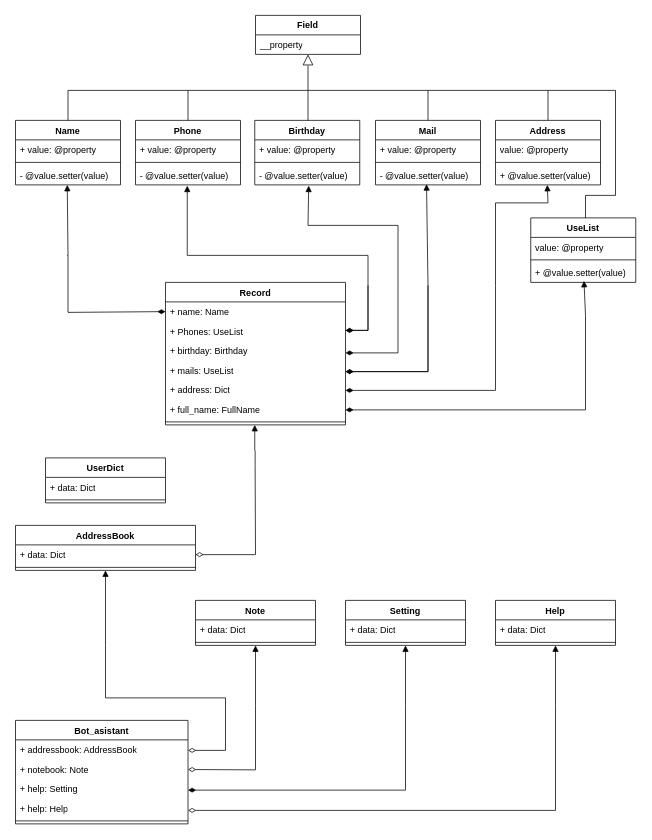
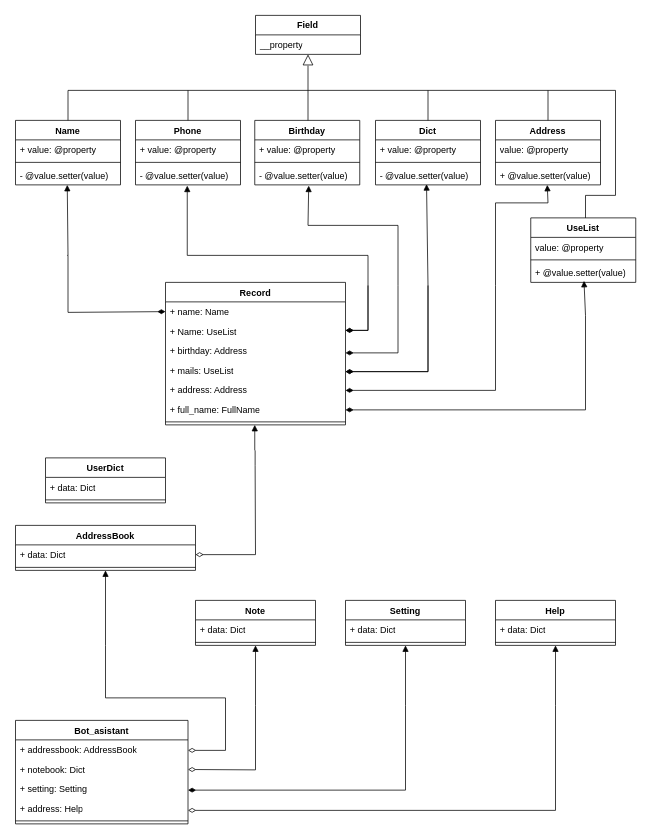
- <mxCell id="16" value="Mail" style="swimlane;fontStyle=1;align=center;verticalAlign=top;childLayout=stackLayout;horizontal=1;startSize=26;horizontalStack=0;resizeParent=1;resizeParentMax=0;resizeLast=0;collapsible=1;marginBottom=0;whiteSpace=wrap;html=1;" parent="1" vertex="1"><mxGeometry x="500" y="160" width="140" height="86" as="geometry" /></mxCell>
+ <mxCell id="16" value="Dict" style="swimlane;fontStyle=1;align=center;verticalAlign=top;childLayout=stackLayout;horizontal=1;startSize=26;horizontalStack=0;resizeParent=1;resizeParentMax=0;resizeLast=0;collapsible=1;marginBottom=0;whiteSpace=wrap;html=1;" parent="1" vertex="1"><mxGeometry x="500" y="160" width="140" height="86" as="geometry" /></mxCell>
- <mxCell id="30" value="+ Phones: UseList" style="text;strokeColor=none;fillColor=none;align=left;verticalAlign=top;spacingLeft=4;spacingRight=4;overflow=hidden;rotatable=0;points=[[0,0.5],[1,0.5]];portConstraint=eastwest;whiteSpace=wrap;html=1;" parent="28" vertex="1"><mxGeometry y="52" width="240" height="26" as="geometry" /></mxCell>
+ <mxCell id="30" value="+ Name: UseList" style="text;strokeColor=none;fillColor=none;align=left;verticalAlign=top;spacingLeft=4;spacingRight=4;overflow=hidden;rotatable=0;points=[[0,0.5],[1,0.5]];portConstraint=eastwest;whiteSpace=wrap;html=1;" parent="28" vertex="1"><mxGeometry y="52" width="240" height="26" as="geometry" /></mxCell>
- <mxCell id="31" value="+ birthday: Birthday" style="text;strokeColor=none;fillColor=none;align=left;verticalAlign=top;spacingLeft=4;spacingRight=4;overflow=hidden;rotatable=0;points=[[0,0.5],[1,0.5]];portConstraint=eastwest;whiteSpace=wrap;html=1;" parent="28" vertex="1"><mxGeometry y="78" width="240" height="26" as="geometry" /></mxCell>
+ <mxCell id="31" value="+ birthday: Address" style="text;strokeColor=none;fillColor=none;align=left;verticalAlign=top;spacingLeft=4;spacingRight=4;overflow=hidden;rotatable=0;points=[[0,0.5],[1,0.5]];portConstraint=eastwest;whiteSpace=wrap;html=1;" parent="28" vertex="1"><mxGeometry y="78" width="240" height="26" as="geometry" /></mxCell>
- <mxCell id="33" value="+ address: Dict" style="text;strokeColor=none;fillColor=none;align=left;verticalAlign=top;spacingLeft=4;spacingRight=4;overflow=hidden;rotatable=0;points=[[0,0.5],[1,0.5]];portConstraint=eastwest;whiteSpace=wrap;html=1;" parent="28" vertex="1"><mxGeometry y="130" width="240" height="26" as="geometry" /></mxCell>
+ <mxCell id="33" value="+ address: Address" style="text;strokeColor=none;fillColor=none;align=left;verticalAlign=top;spacingLeft=4;spacingRight=4;overflow=hidden;rotatable=0;points=[[0,0.5],[1,0.5]];portConstraint=eastwest;whiteSpace=wrap;html=1;" parent="28" vertex="1"><mxGeometry y="130" width="240" height="26" as="geometry" /></mxCell>
- <mxCell id="58" value="+ notebook: Note" style="text;strokeColor=none;fillColor=none;align=left;verticalAlign=top;spacingLeft=4;spacingRight=4;overflow=hidden;rotatable=0;points=[[0,0.5],[1,0.5]];portConstraint=eastwest;whiteSpace=wrap;html=1;" parent="56" vertex="1"><mxGeometry y="52" width="230" height="26" as="geometry" /></mxCell>
+ <mxCell id="58" value="+ notebook: Dict" style="text;strokeColor=none;fillColor=none;align=left;verticalAlign=top;spacingLeft=4;spacingRight=4;overflow=hidden;rotatable=0;points=[[0,0.5],[1,0.5]];portConstraint=eastwest;whiteSpace=wrap;html=1;" parent="56" vertex="1"><mxGeometry y="52" width="230" height="26" as="geometry" /></mxCell>
- <mxCell id="59" value="+ help: Setting" style="text;strokeColor=none;fillColor=none;align=left;verticalAlign=top;spacingLeft=4;spacingRight=4;overflow=hidden;rotatable=0;points=[[0,0.5],[1,0.5]];portConstraint=eastwest;whiteSpace=wrap;html=1;" parent="56" vertex="1"><mxGeometry y="78" width="230" height="26" as="geometry" /></mxCell>
+ <mxCell id="59" value="+ setting: Setting" style="text;strokeColor=none;fillColor=none;align=left;verticalAlign=top;spacingLeft=4;spacingRight=4;overflow=hidden;rotatable=0;points=[[0,0.5],[1,0.5]];portConstraint=eastwest;whiteSpace=wrap;html=1;" parent="56" vertex="1"><mxGeometry y="78" width="230" height="26" as="geometry" /></mxCell>
- <mxCell id="60" value="+ help: Help" style="text;strokeColor=none;fillColor=none;align=left;verticalAlign=top;spacingLeft=4;spacingRight=4;overflow=hidden;rotatable=0;points=[[0,0.5],[1,0.5]];portConstraint=eastwest;whiteSpace=wrap;html=1;" parent="56" vertex="1"><mxGeometry y="104" width="230" height="26" as="geometry" /></mxCell>
+ <mxCell id="60" value="+ address: Help" style="text;strokeColor=none;fillColor=none;align=left;verticalAlign=top;spacingLeft=4;spacingRight=4;overflow=hidden;rotatable=0;points=[[0,0.5],[1,0.5]];portConstraint=eastwest;whiteSpace=wrap;html=1;" parent="56" vertex="1"><mxGeometry y="104" width="230" height="26" as="geometry" /></mxCell>
